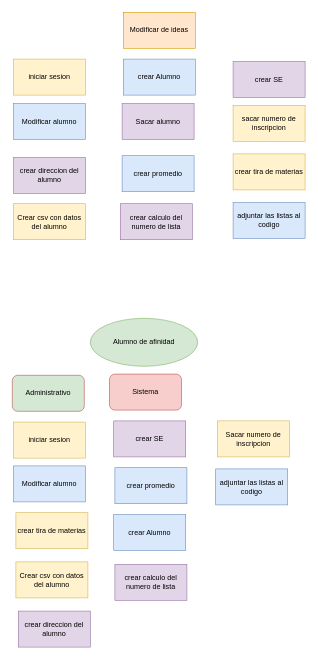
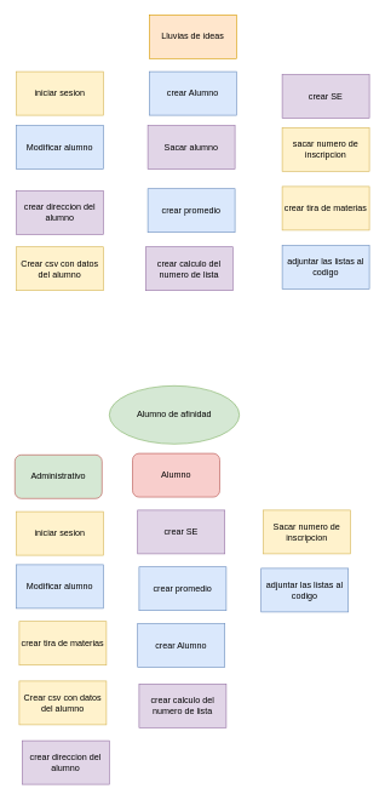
- <mxCell id="2" value="Modificar de ideas" style="rounded=0;whiteSpace=wrap;html=1;fillColor=#ffe6cc;strokeColor=#d79b00;" vertex="1" parent="1"><mxGeometry x="205" y="20" width="120" height="60" as="geometry" /></mxCell>
+ <mxCell id="2" value="Lluvias de ideas" style="rounded=0;whiteSpace=wrap;html=1;fillColor=#ffe6cc;strokeColor=#d79b00;" vertex="1" parent="1"><mxGeometry x="205" y="20" width="120" height="60" as="geometry" /></mxCell>
- <mxCell id="17" value="Sistema" style="rounded=1;whiteSpace=wrap;html=1;fillColor=#f8cecc;strokeColor=#b85450;" vertex="1" parent="1"><mxGeometry x="182" y="623" width="120" height="60" as="geometry" /></mxCell>
+ <mxCell id="17" value="Alumno" style="rounded=1;whiteSpace=wrap;html=1;fillColor=#f8cecc;strokeColor=#b85450;" vertex="1" parent="1"><mxGeometry x="182" y="623" width="120" height="60" as="geometry" /></mxCell>
